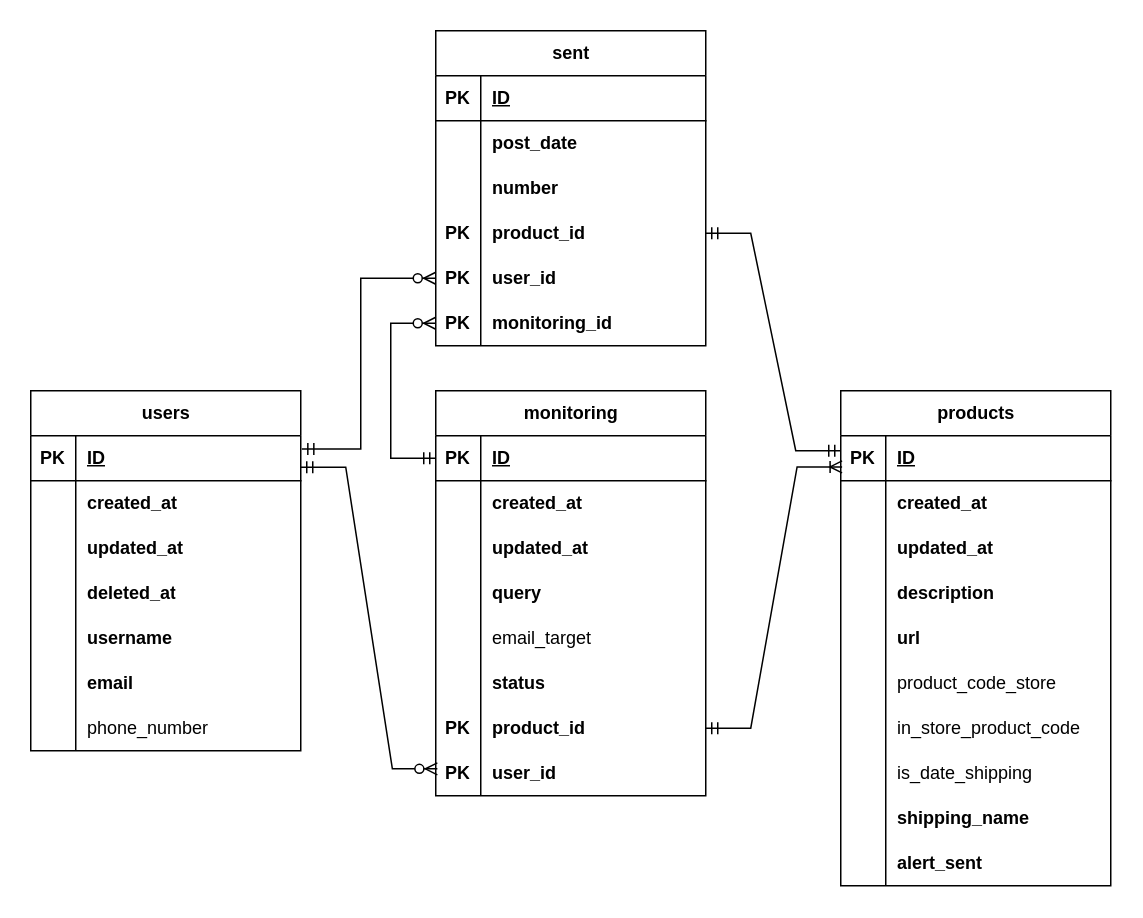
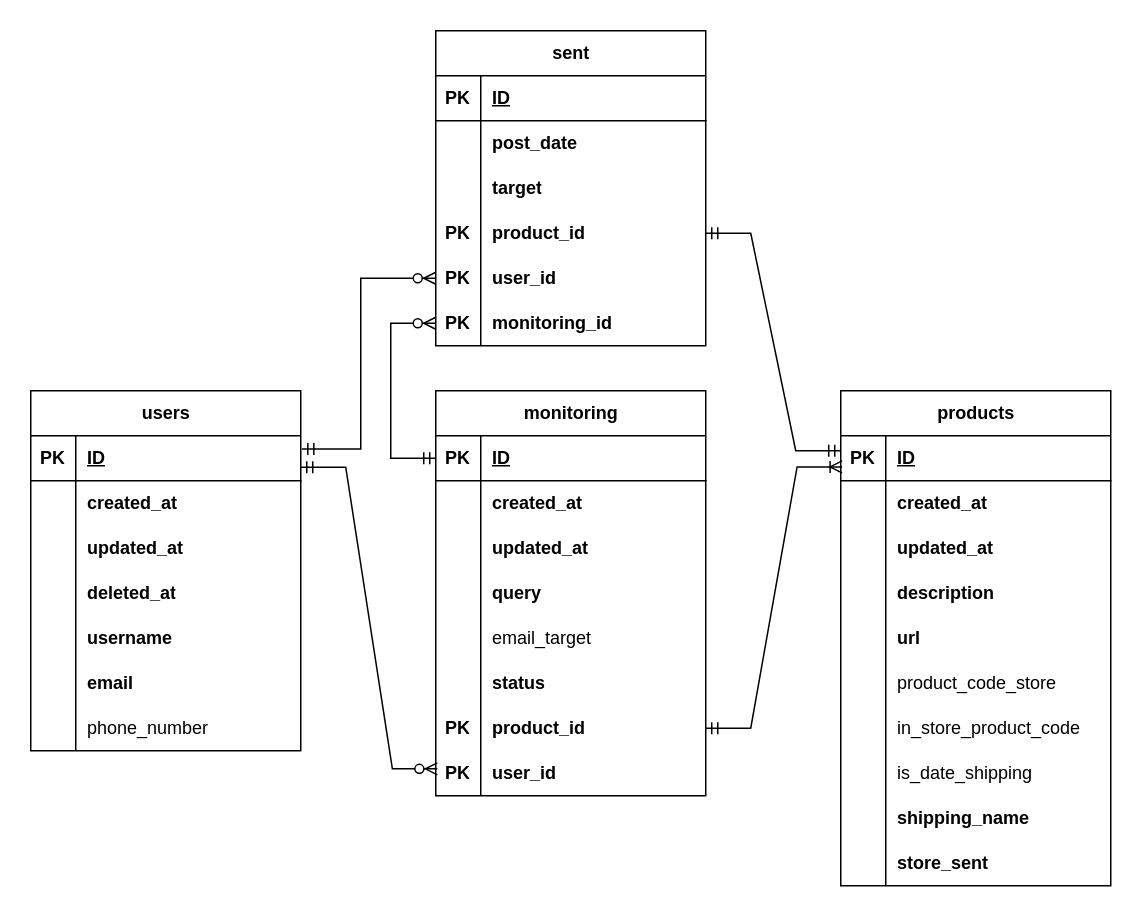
- <mxCell id="91" value="&lt;b&gt;number&lt;/b&gt;" style="shape=partialRectangle;connectable=0;fillColor=none;top=0;left=0;bottom=0;right=0;align=left;spacingLeft=6;overflow=hidden;whiteSpace=wrap;html=1;" parent="89" vertex="1"><mxGeometry x="30" width="150" height="30" as="geometry"><mxRectangle width="150" height="30" as="alternateBounds" /></mxGeometry></mxCell>
+ <mxCell id="91" value="&lt;b&gt;target&lt;/b&gt;" style="shape=partialRectangle;connectable=0;fillColor=none;top=0;left=0;bottom=0;right=0;align=left;spacingLeft=6;overflow=hidden;whiteSpace=wrap;html=1;" parent="89" vertex="1"><mxGeometry x="30" width="150" height="30" as="geometry"><mxRectangle width="150" height="30" as="alternateBounds" /></mxGeometry></mxCell>
- <mxCell id="80" value="alert_sent" style="shape=partialRectangle;connectable=0;fillColor=none;top=0;left=0;bottom=0;right=0;align=left;spacingLeft=6;overflow=hidden;whiteSpace=wrap;html=1;fontStyle=1" vertex="1" parent="78"><mxGeometry x="30" width="150" height="30" as="geometry"><mxRectangle width="150" height="30" as="alternateBounds" /></mxGeometry></mxCell>
+ <mxCell id="80" value="store_sent" style="shape=partialRectangle;connectable=0;fillColor=none;top=0;left=0;bottom=0;right=0;align=left;spacingLeft=6;overflow=hidden;whiteSpace=wrap;html=1;fontStyle=1" vertex="1" parent="78"><mxGeometry x="30" width="150" height="30" as="geometry"><mxRectangle width="150" height="30" as="alternateBounds" /></mxGeometry></mxCell>
